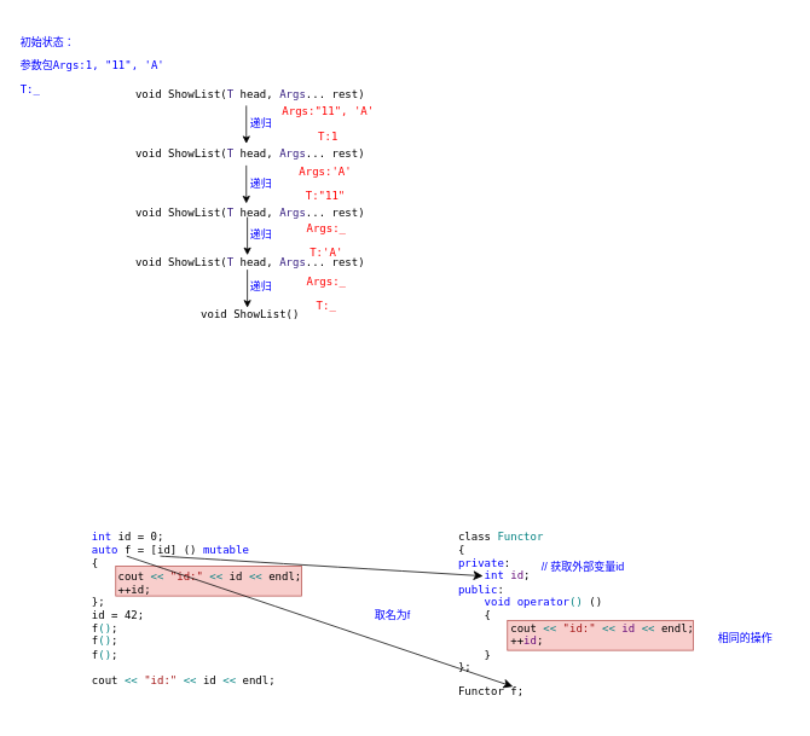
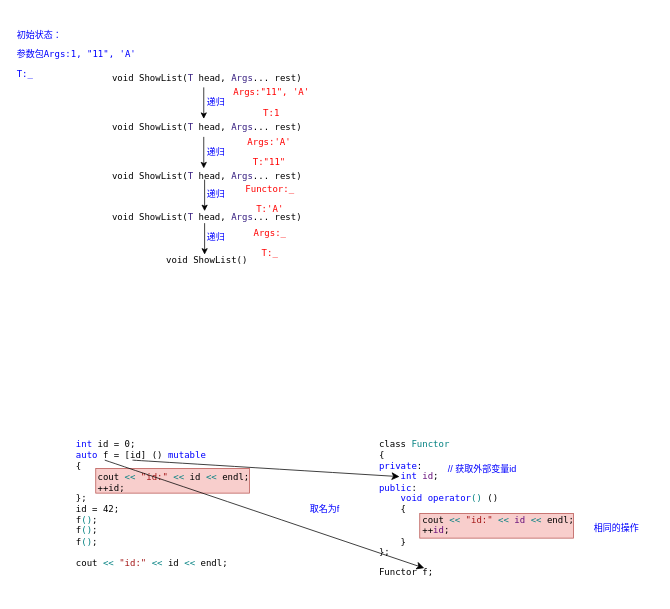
- <mxCell id="18" value="&lt;pre style=&quot;font-family: Menlo, monospace; font-size: 9pt;&quot;&gt;&lt;font color=&quot;#ff0000&quot;&gt;Args:_&lt;/font&gt;&lt;/pre&gt;&lt;pre style=&quot;font-family: Menlo, monospace; font-size: 9pt;&quot;&gt;&lt;font color=&quot;#ff0000&quot;&gt;T:'A'&lt;/font&gt;&lt;/pre&gt;" style="text;html=1;align=center;verticalAlign=middle;resizable=0;points=[];autosize=1;strokeColor=none;fillColor=none;" parent="1" vertex="1"><mxGeometry x="328" y="226" width="61" height="77" as="geometry" /></mxCell>
+ <mxCell id="18" value="&lt;pre style=&quot;font-family: Menlo, monospace; font-size: 9pt;&quot;&gt;&lt;font color=&quot;#ff0000&quot;&gt;Functor:_&lt;/font&gt;&lt;/pre&gt;&lt;pre style=&quot;font-family: Menlo, monospace; font-size: 9pt;&quot;&gt;&lt;font color=&quot;#ff0000&quot;&gt;T:'A'&lt;/font&gt;&lt;/pre&gt;" style="text;html=1;align=center;verticalAlign=middle;resizable=0;points=[];autosize=1;strokeColor=none;fillColor=none;" parent="1" vertex="1"><mxGeometry x="328" y="226" width="61" height="77" as="geometry" /></mxCell>
